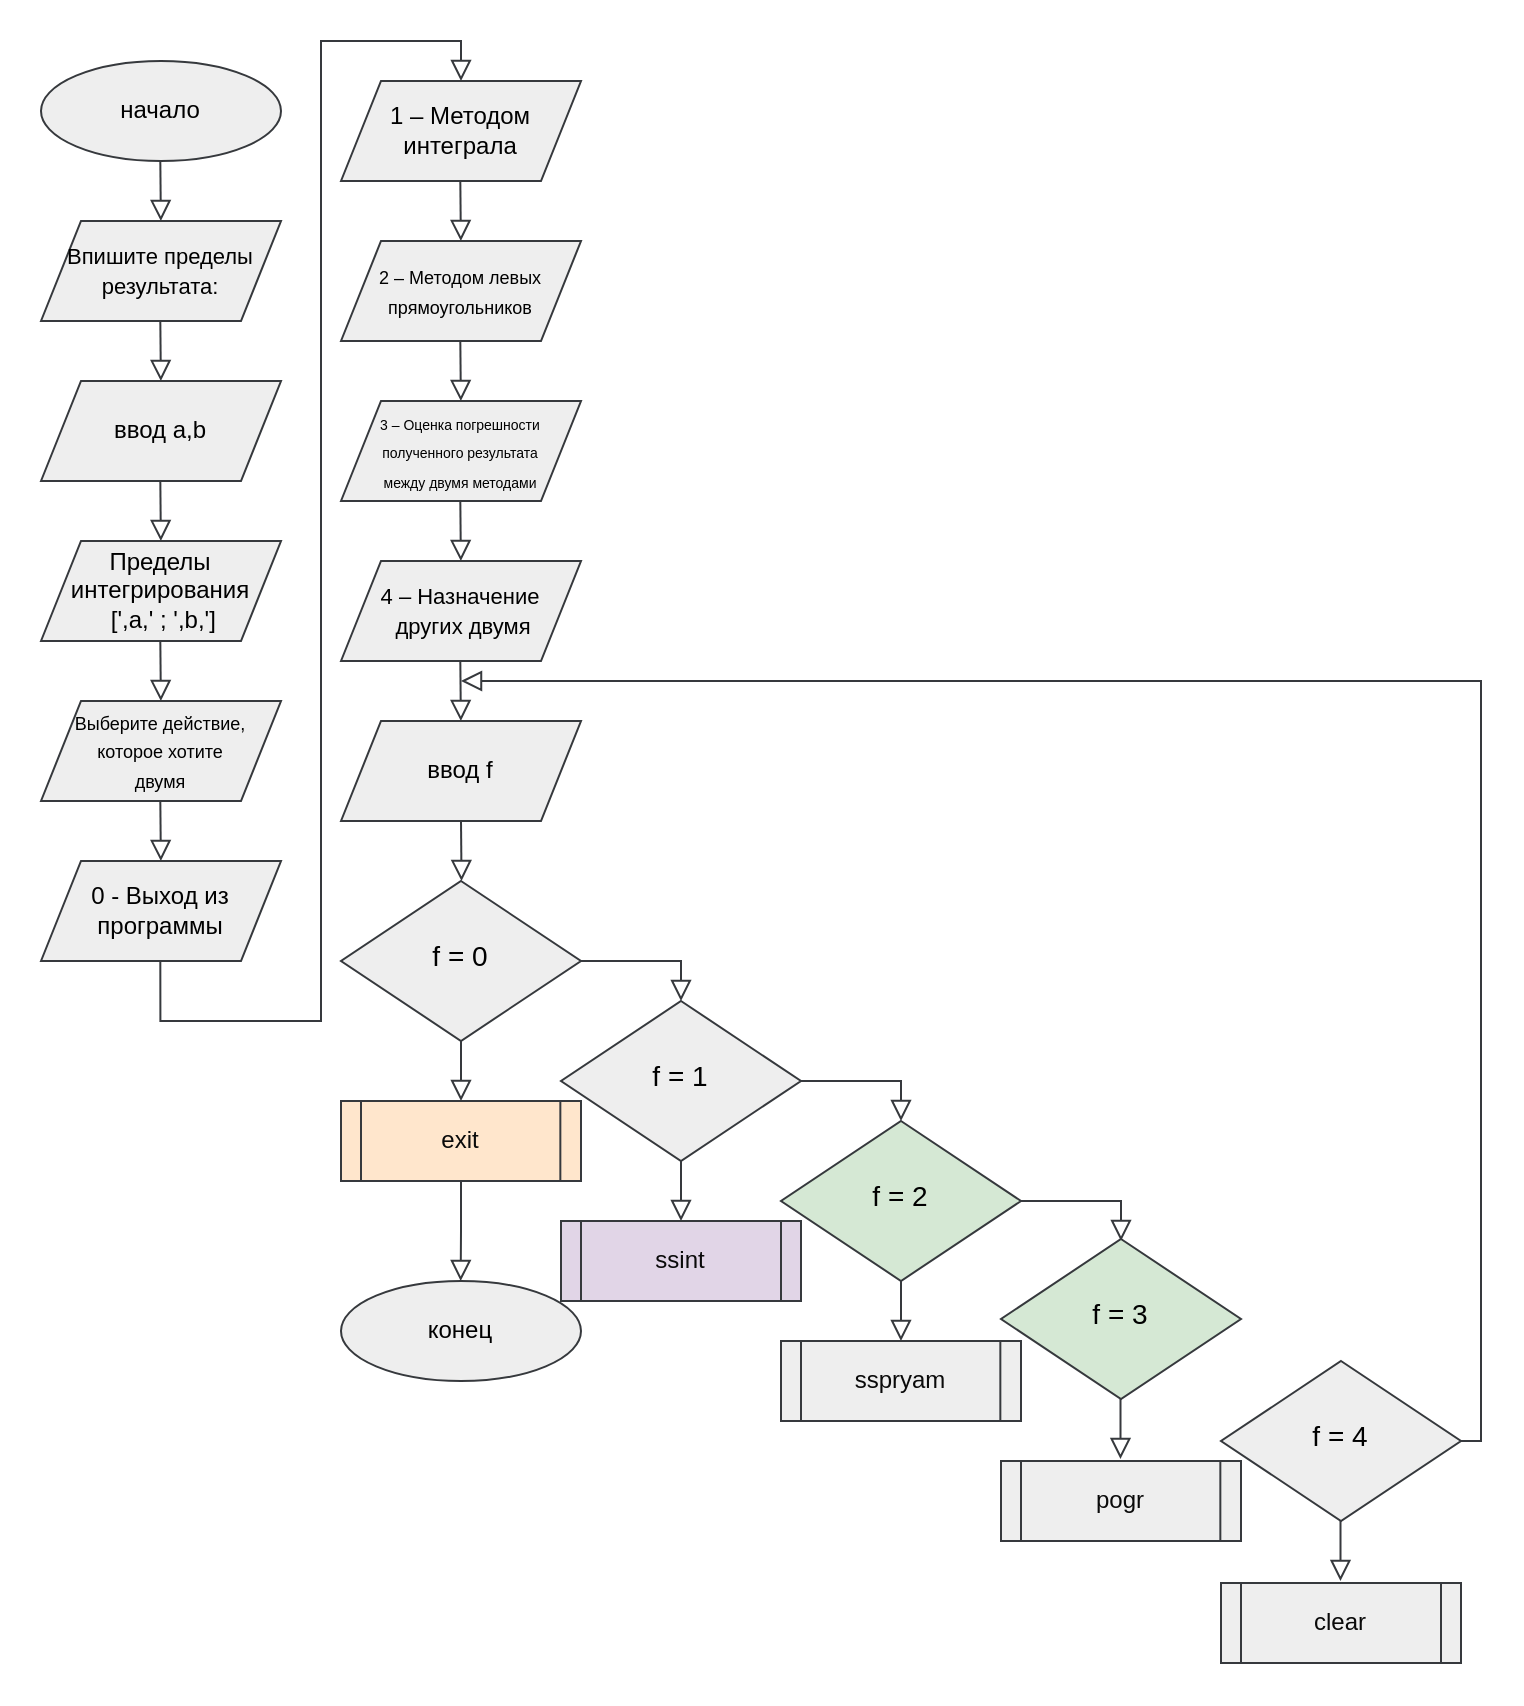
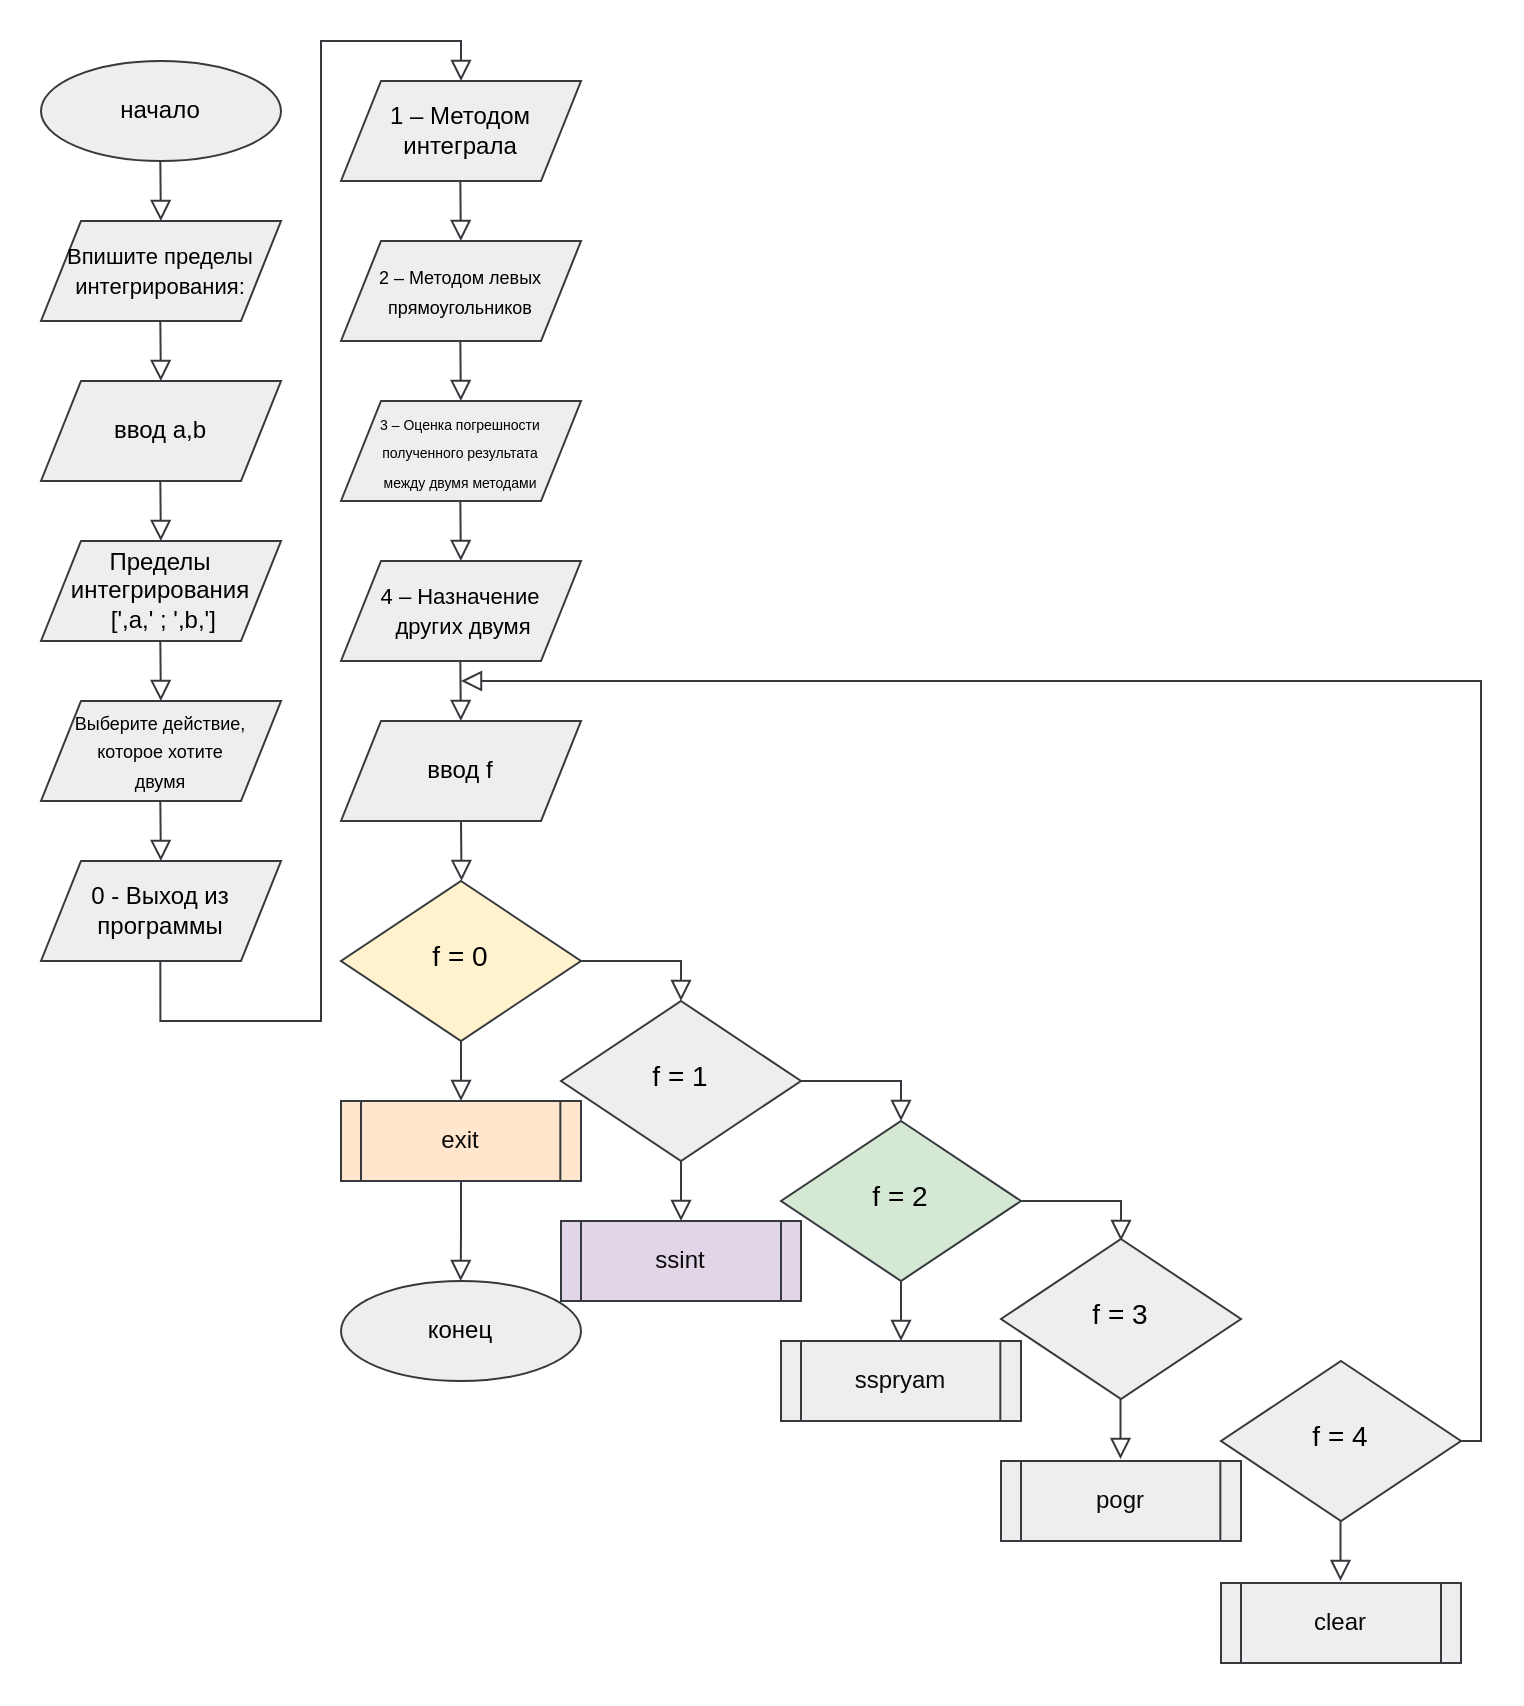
- <mxCell id="4" value="&lt;font style=&quot;font-size: 11px;&quot;&gt;Впишите пределы результата:&lt;/font&gt;" style="shape=parallelogram;perimeter=parallelogramPerimeter;whiteSpace=wrap;html=1;fixedSize=1;strokeColor=#36393d;fillColor=#eeeeee;fontColor=#000000;" parent="1" vertex="1"><mxGeometry x="20" y="110" width="120" height="50" as="geometry" /></mxCell>
+ <mxCell id="4" value="&lt;font style=&quot;font-size: 11px;&quot;&gt;Впишите пределы интегрирования:&lt;/font&gt;" style="shape=parallelogram;perimeter=parallelogramPerimeter;whiteSpace=wrap;html=1;fixedSize=1;strokeColor=#36393d;fillColor=#eeeeee;fontColor=#000000;" parent="1" vertex="1"><mxGeometry x="20" y="110" width="120" height="50" as="geometry" /></mxCell>
- <mxCell id="6" value="&lt;font style=&quot;font-size: 14px;&quot;&gt;f = 0&lt;/font&gt;" style="rhombus;whiteSpace=wrap;html=1;shadow=0;fontFamily=Helvetica;fontSize=12;align=center;strokeWidth=1;spacing=6;spacingTop=-4;strokeColor=#36393d;fillColor=#eeeeee;fontColor=#000000;" parent="1" vertex="1"><mxGeometry x="170" y="440" width="120" height="80" as="geometry" /></mxCell>
+ <mxCell id="6" value="&lt;font style=&quot;font-size: 14px;&quot;&gt;f = 0&lt;/font&gt;" style="rhombus;whiteSpace=wrap;html=1;shadow=0;fontFamily=Helvetica;fontSize=12;align=center;strokeWidth=1;spacing=6;spacingTop=-4;strokeColor=#36393d;fillColor=#fff2cc;fontColor=#000000;" parent="1" vertex="1"><mxGeometry x="170" y="440" width="120" height="80" as="geometry" /></mxCell>
- <mxCell id="34" value="&lt;font style=&quot;font-size: 14px;&quot;&gt;f = 3&lt;/font&gt;" style="rhombus;whiteSpace=wrap;html=1;shadow=0;fontFamily=Helvetica;fontSize=12;align=center;strokeWidth=1;spacing=6;spacingTop=-4;strokeColor=#36393d;fillColor=#d5e8d4;fontColor=#000000;" vertex="1" parent="1"><mxGeometry x="500" y="619" width="120" height="80" as="geometry" /></mxCell>
+ <mxCell id="34" value="&lt;font style=&quot;font-size: 14px;&quot;&gt;f = 3&lt;/font&gt;" style="rhombus;whiteSpace=wrap;html=1;shadow=0;fontFamily=Helvetica;fontSize=12;align=center;strokeWidth=1;spacing=6;spacingTop=-4;strokeColor=#36393d;fillColor=#eeeeee;fontColor=#000000;" vertex="1" parent="1"><mxGeometry x="500" y="619" width="120" height="80" as="geometry" /></mxCell>
